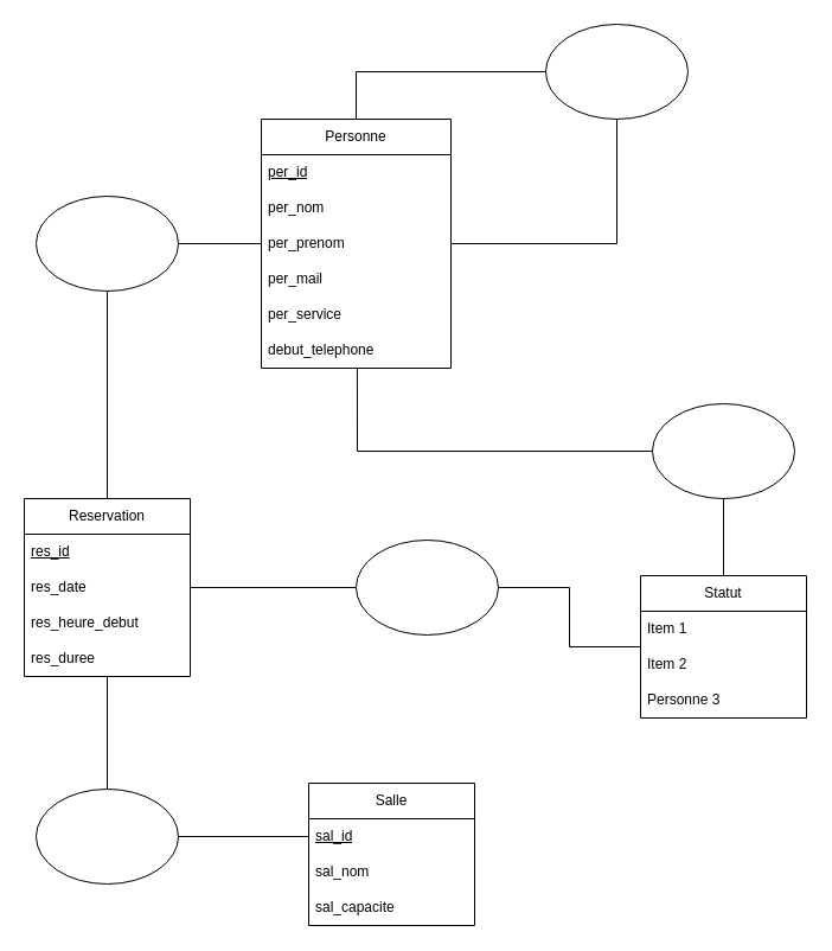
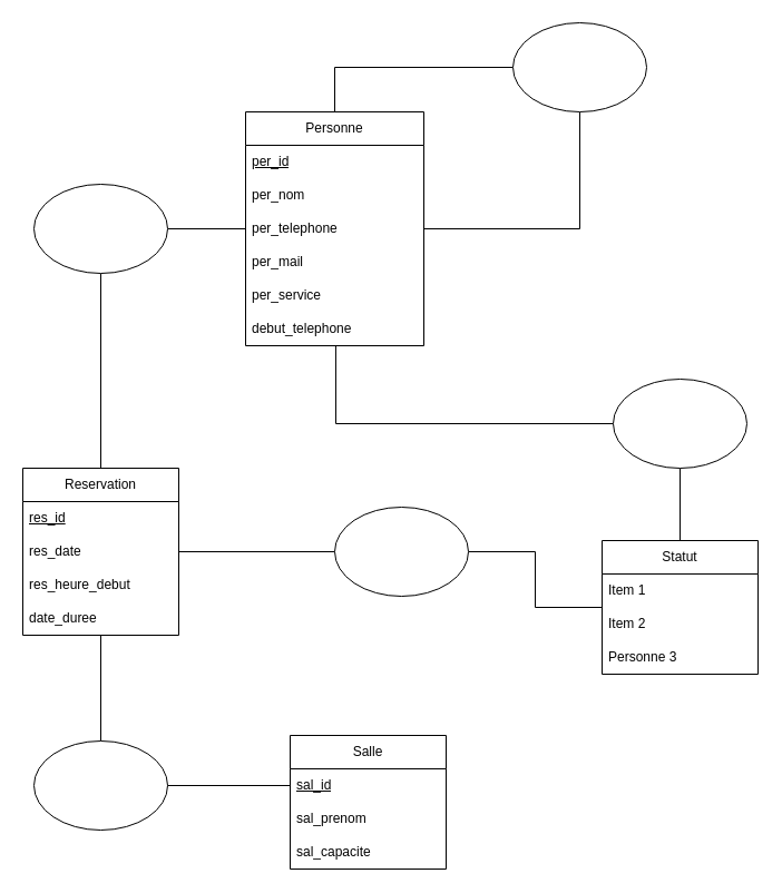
- <mxCell id="20" value="per_prenom" style="text;strokeColor=none;fillColor=none;align=left;verticalAlign=middle;spacingLeft=4;spacingRight=4;overflow=hidden;points=[[0,0.5],[1,0.5]];portConstraint=eastwest;rotatable=0;whiteSpace=wrap;html=1;" vertex="1" parent="17"><mxGeometry y="90" width="160" height="30" as="geometry" /></mxCell>
+ <mxCell id="20" value="per_telephone" style="text;strokeColor=none;fillColor=none;align=left;verticalAlign=middle;spacingLeft=4;spacingRight=4;overflow=hidden;points=[[0,0.5],[1,0.5]];portConstraint=eastwest;rotatable=0;whiteSpace=wrap;html=1;" vertex="1" parent="17"><mxGeometry y="90" width="160" height="30" as="geometry" /></mxCell>
- <mxCell id="12" value="res_duree" style="text;strokeColor=none;fillColor=none;align=left;verticalAlign=middle;spacingLeft=4;spacingRight=4;overflow=hidden;points=[[0,0.5],[1,0.5]];portConstraint=eastwest;rotatable=0;whiteSpace=wrap;html=1;" vertex="1" parent="8"><mxGeometry y="120" width="140" height="30" as="geometry" /></mxCell>
+ <mxCell id="12" value="date_duree" style="text;strokeColor=none;fillColor=none;align=left;verticalAlign=middle;spacingLeft=4;spacingRight=4;overflow=hidden;points=[[0,0.5],[1,0.5]];portConstraint=eastwest;rotatable=0;whiteSpace=wrap;html=1;" vertex="1" parent="8"><mxGeometry y="120" width="140" height="30" as="geometry" /></mxCell>
- <mxCell id="4" value="sal_nom" style="text;strokeColor=none;fillColor=none;align=left;verticalAlign=middle;spacingLeft=4;spacingRight=4;overflow=hidden;points=[[0,0.5],[1,0.5]];portConstraint=eastwest;rotatable=0;whiteSpace=wrap;html=1;" vertex="1" parent="2"><mxGeometry y="60" width="140" height="30" as="geometry" /></mxCell>
+ <mxCell id="4" value="sal_prenom" style="text;strokeColor=none;fillColor=none;align=left;verticalAlign=middle;spacingLeft=4;spacingRight=4;overflow=hidden;points=[[0,0.5],[1,0.5]];portConstraint=eastwest;rotatable=0;whiteSpace=wrap;html=1;" vertex="1" parent="2"><mxGeometry y="60" width="140" height="30" as="geometry" /></mxCell>
